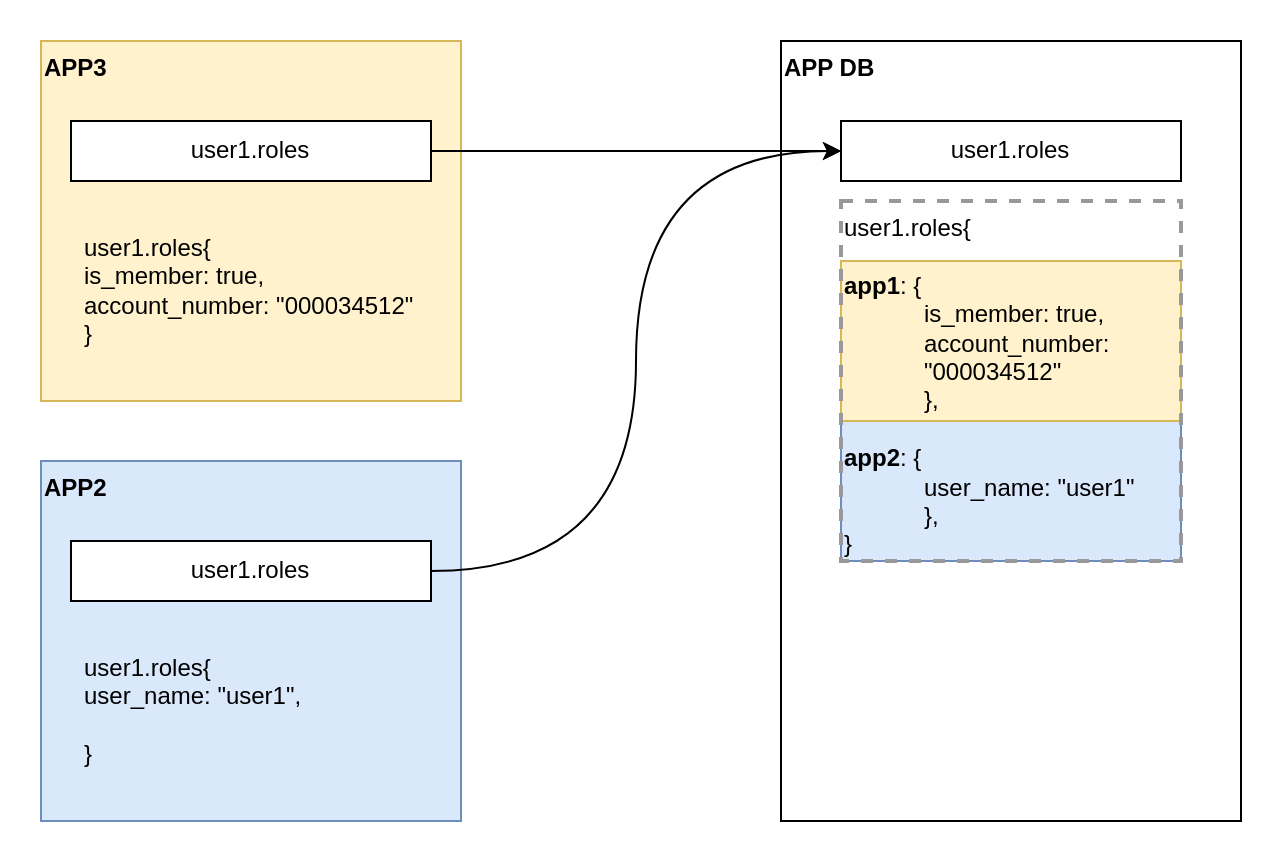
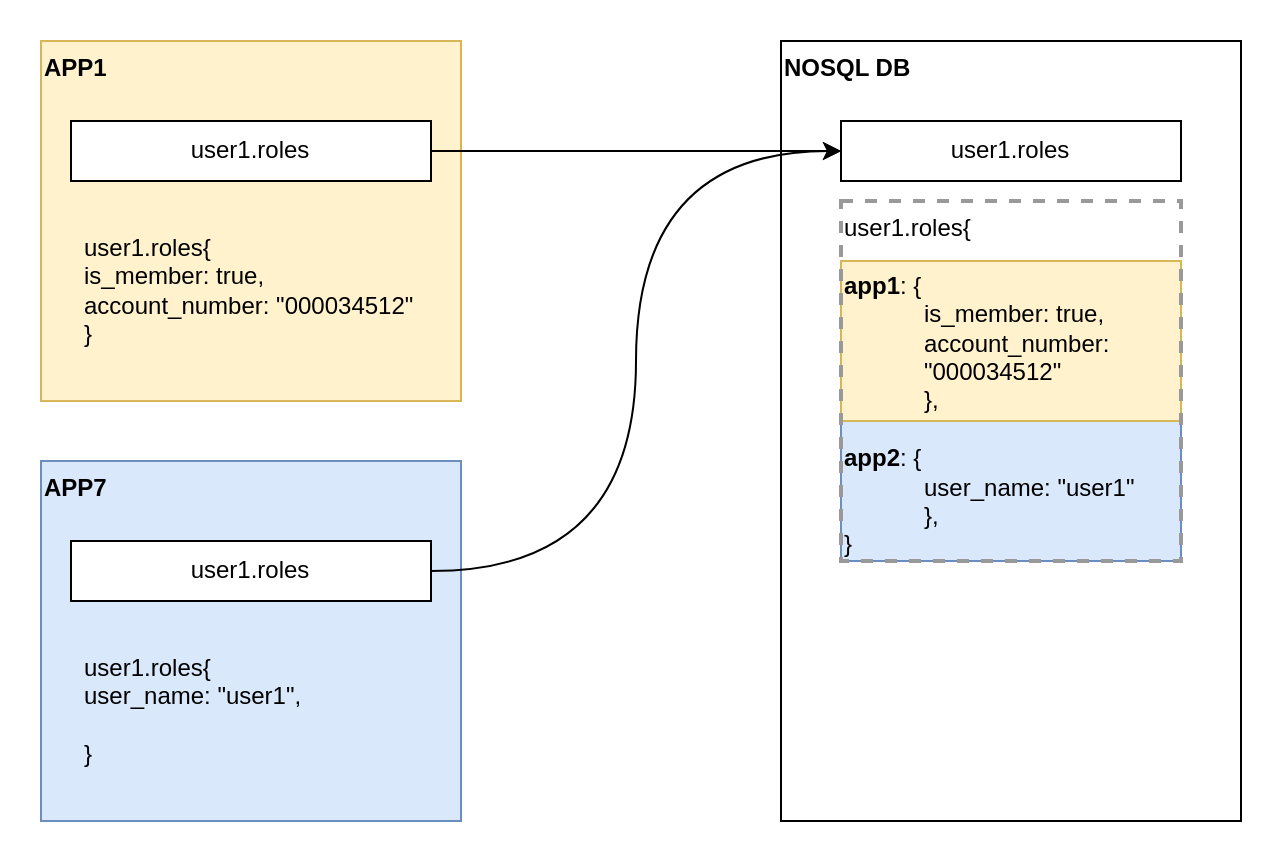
- <mxCell id="9" value="APP3" style="rounded=0;whiteSpace=wrap;html=1;verticalAlign=top;align=left;fontStyle=1;fillColor=#fff2cc;strokeColor=#d6b656;" vertex="1" parent="8"><mxGeometry width="210" height="180" as="geometry" /></mxCell>
+ <mxCell id="9" value="APP1" style="rounded=0;whiteSpace=wrap;html=1;verticalAlign=top;align=left;fontStyle=1;fillColor=#fff2cc;strokeColor=#d6b656;" vertex="1" parent="8"><mxGeometry width="210" height="180" as="geometry" /></mxCell>
- <mxCell id="3" value="APP DB" style="rounded=0;whiteSpace=wrap;html=1;fontStyle=1;align=left;verticalAlign=top;" vertex="1" parent="2"><mxGeometry width="230" height="390" as="geometry" /></mxCell>
+ <mxCell id="3" value="NOSQL DB" style="rounded=0;whiteSpace=wrap;html=1;fontStyle=1;align=left;verticalAlign=top;" vertex="1" parent="2"><mxGeometry width="230" height="390" as="geometry" /></mxCell>
- <mxCell id="13" value="APP2" style="rounded=0;whiteSpace=wrap;html=1;verticalAlign=top;align=left;fontStyle=1;fillColor=#dae8fc;strokeColor=#6c8ebf;" vertex="1" parent="12"><mxGeometry width="210" height="180" as="geometry" /></mxCell>
+ <mxCell id="13" value="APP7" style="rounded=0;whiteSpace=wrap;html=1;verticalAlign=top;align=left;fontStyle=1;fillColor=#dae8fc;strokeColor=#6c8ebf;" vertex="1" parent="12"><mxGeometry width="210" height="180" as="geometry" /></mxCell>
